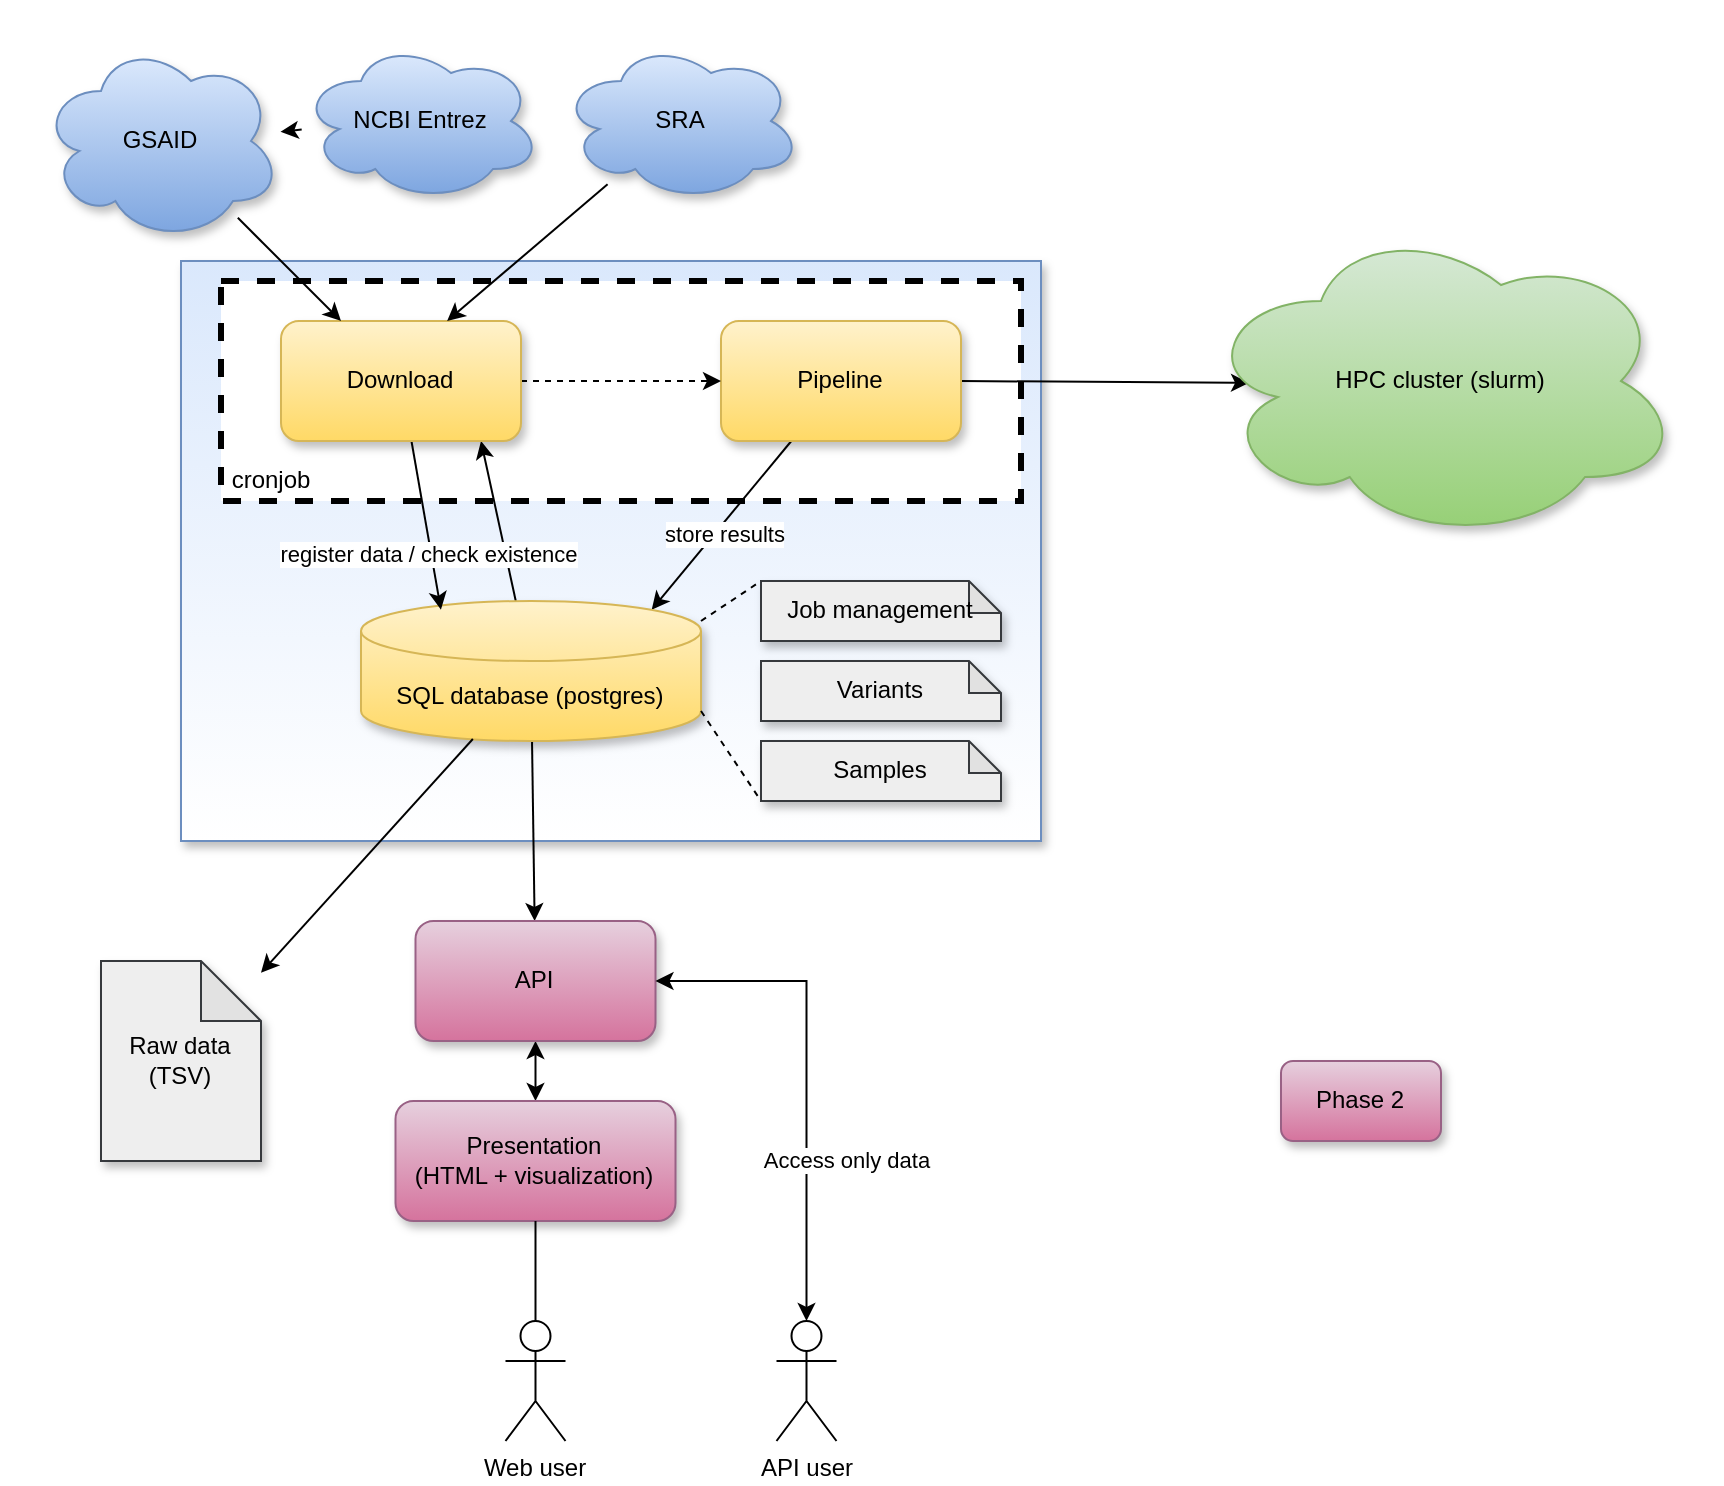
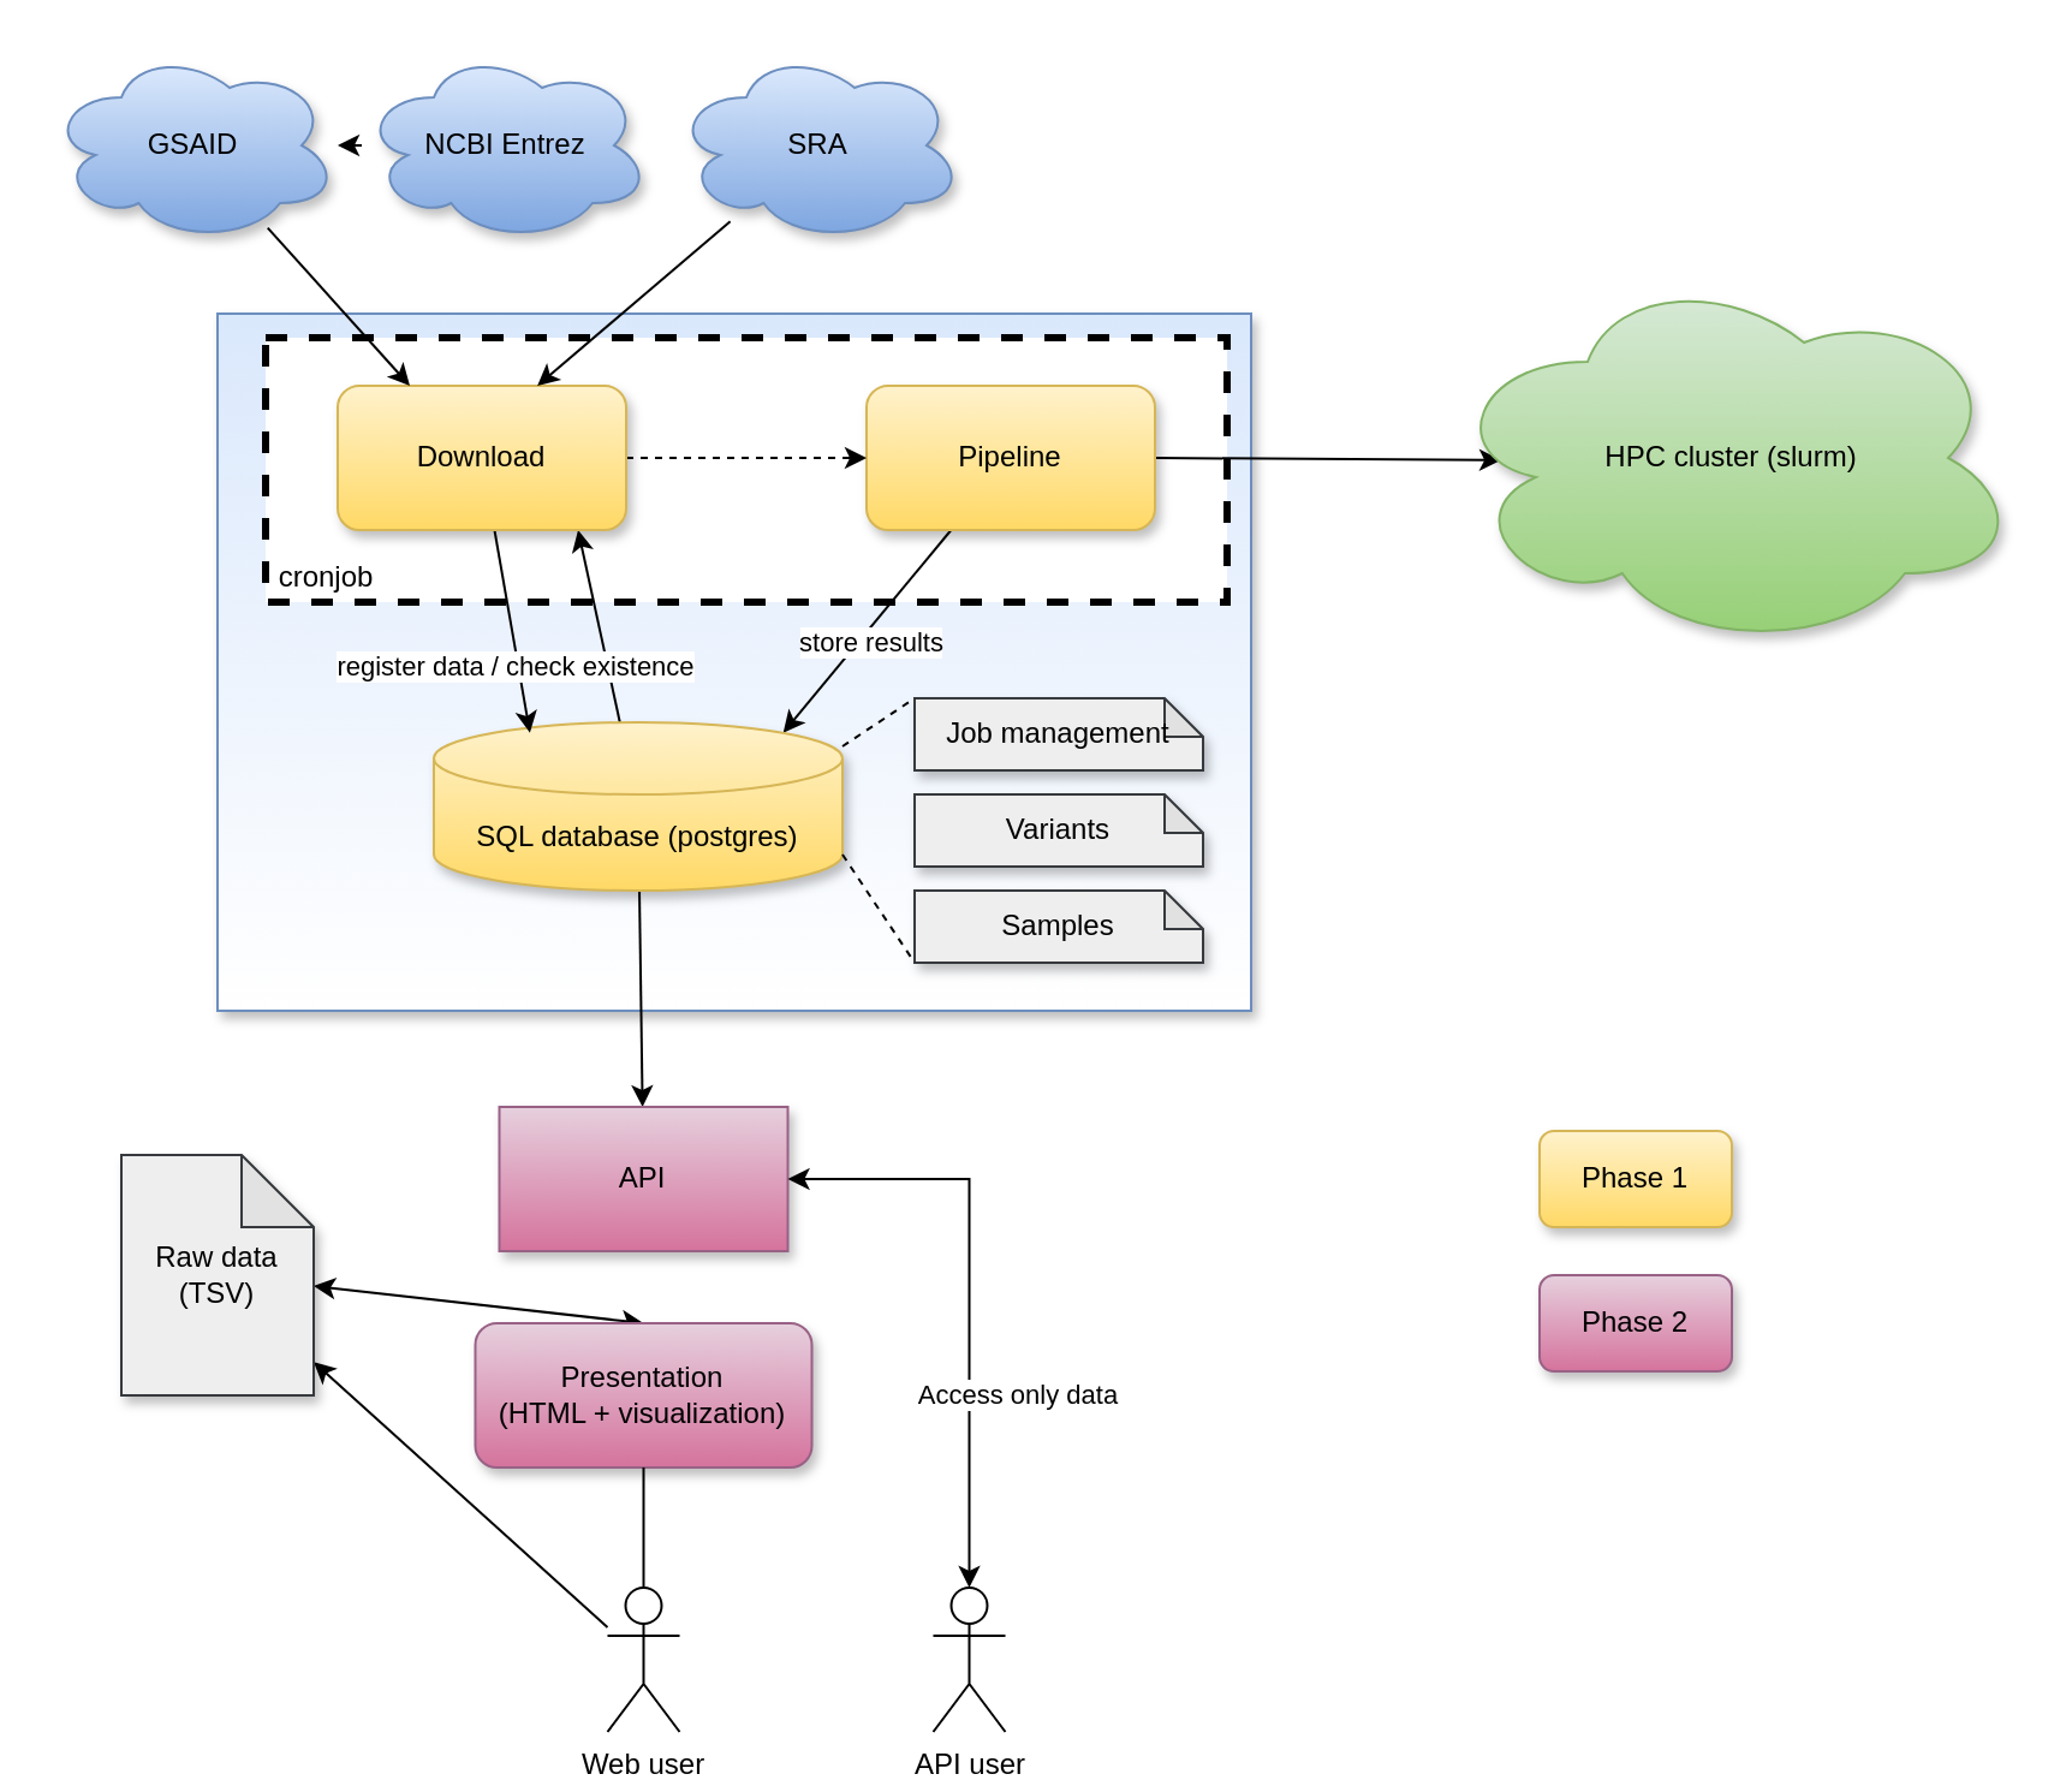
- <mxCell id="24" value="GSAID" style="ellipse;shape=cloud;whiteSpace=wrap;html=1;gradientColor=#7ea6e0;fillColor=#dae8fc;strokeColor=#6c8ebf;shadow=1;" vertex="1" parent="1"><mxGeometry x="20" y="20" width="120" height="100" as="geometry" /></mxCell>
+ <mxCell id="24" value="GSAID" style="ellipse;shape=cloud;whiteSpace=wrap;html=1;gradientColor=#7ea6e0;fillColor=#dae8fc;strokeColor=#6c8ebf;shadow=1;" vertex="1" parent="1"><mxGeometry x="20" y="20" width="120" height="80" as="geometry" /></mxCell>
- <mxCell id="38" style="edgeStyle=none;rounded=0;orthogonalLoop=1;jettySize=auto;html=1;entryX=0.329;entryY=0.986;entryDx=0;entryDy=0;entryPerimeter=0;startArrow=classic;startFill=1;endArrow=none;endFill=0;strokeWidth=1;" edge="1" parent="1" source="39" target="14"><mxGeometry relative="1" as="geometry" /></mxCell>
+ <mxCell id="38" style="edgeStyle=none;rounded=0;orthogonalLoop=1;jettySize=auto;html=1;startArrow=classic;startFill=1;endArrow=none;endFill=0;strokeWidth=1;" edge="1" parent="1" source="39" target="7"><mxGeometry relative="1" as="geometry" /></mxCell>
- <mxCell id="19" value="API" style="rounded=1;whiteSpace=wrap;html=1;gradientColor=#d5739d;fillColor=#e6d0de;strokeColor=#996185;shadow=1;" vertex="1" parent="1"><mxGeometry x="207.25" y="460" width="120" height="60" as="geometry" /></mxCell>
+ <mxCell id="19" value="API" style="whiteSpace=wrap;html=1;gradientColor=#d5739d;fillColor=#e6d0de;strokeColor=#996185;shadow=1;rounded=0;" vertex="1" parent="1"><mxGeometry x="207.25" y="460" width="120" height="60" as="geometry" /></mxCell>
+ <mxCell id="36" value="Phase 1" style="rounded=1;whiteSpace=wrap;html=1;strokeWidth=1;gradientColor=#ffd966;fillColor=#fff2cc;strokeColor=#d6b656;shadow=1;" vertex="1" parent="1"><mxGeometry x="640" y="470" width="80" height="40" as="geometry" /></mxCell>
- <mxCell id="4" style="edgeStyle=none;rounded=0;orthogonalLoop=1;jettySize=auto;html=1;exitX=0.5;exitY=0;exitDx=0;exitDy=0;entryX=0.5;entryY=1;entryDx=0;entryDy=0;startArrow=classic;startFill=1;" edge="1" parent="1" source="5" target="19"><mxGeometry relative="1" as="geometry" /></mxCell>
+ <mxCell id="4" style="edgeStyle=none;rounded=0;orthogonalLoop=1;jettySize=auto;html=1;exitX=0.5;exitY=0;exitDx=0;exitDy=0;startArrow=classic;startFill=1;" edge="1" parent="1" source="5" target="39"><mxGeometry relative="1" as="geometry" /></mxCell>
